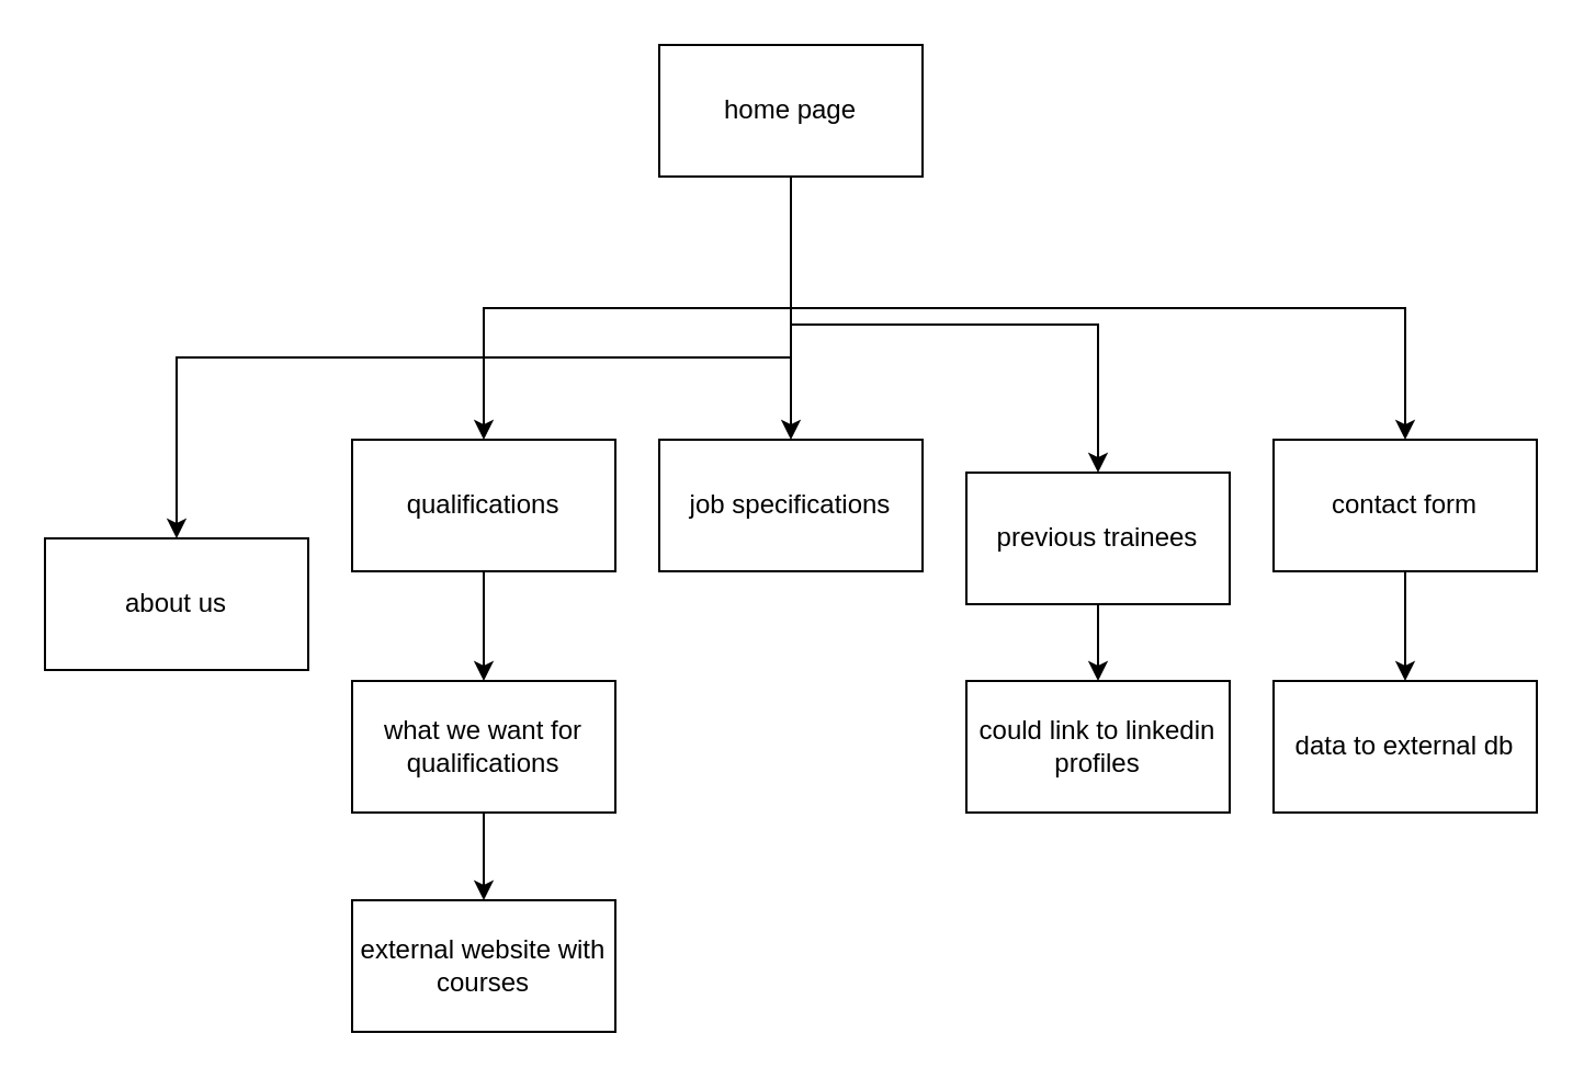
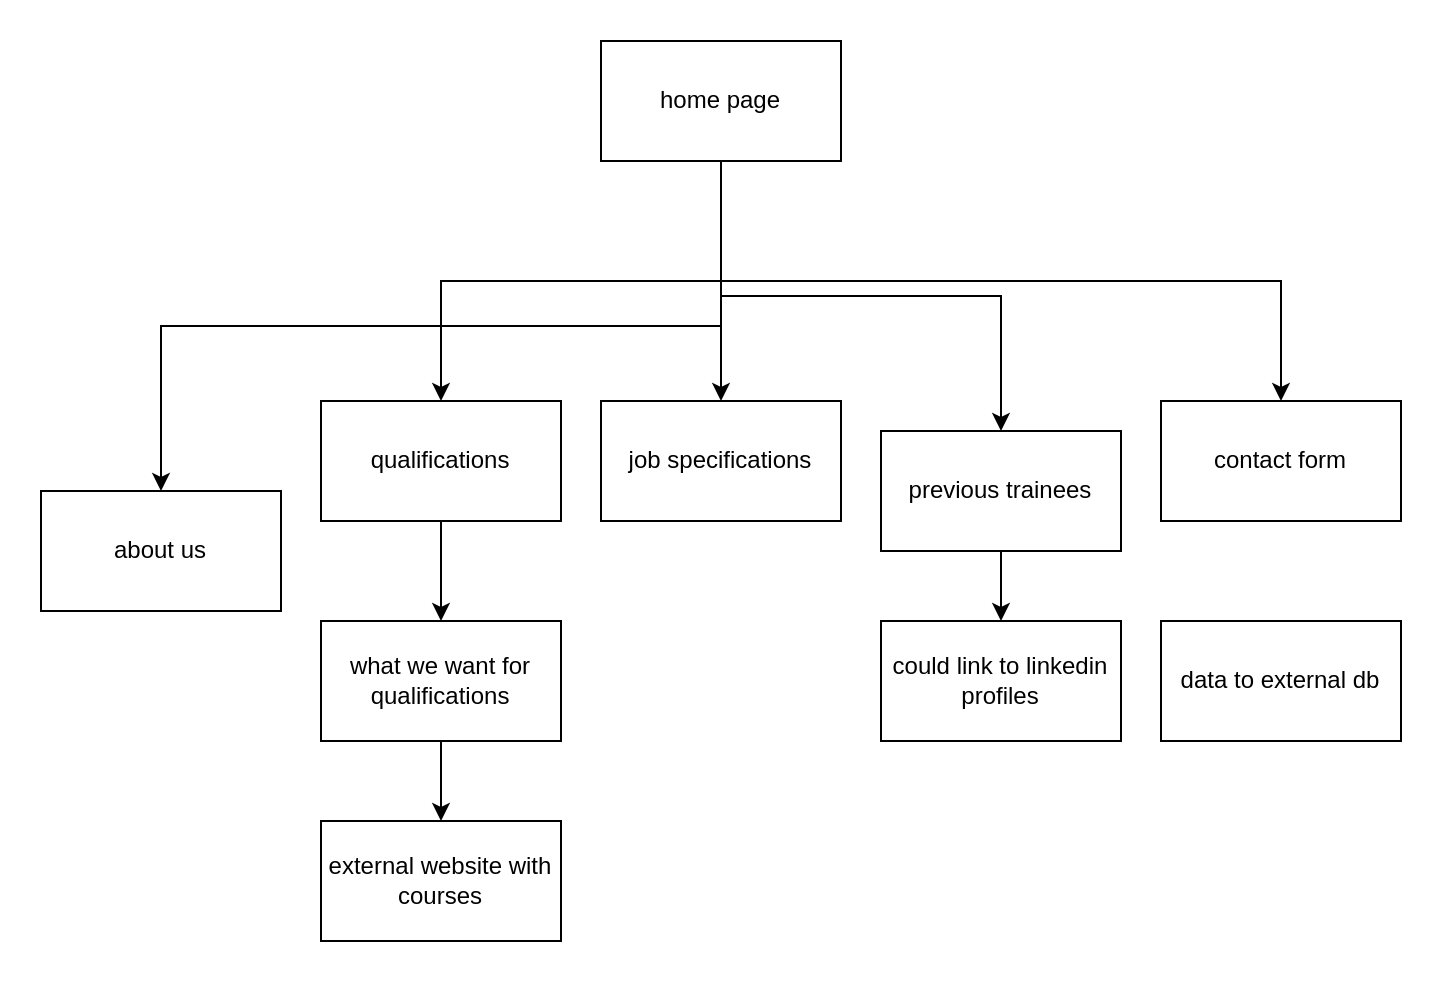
- <mxCell id="11" style="edgeStyle=orthogonalEdgeStyle;rounded=0;orthogonalLoop=1;jettySize=auto;html=1;exitX=0.5;exitY=1;exitDx=0;exitDy=0;entryX=0.5;entryY=0;entryDx=0;entryDy=0;" edge="1" parent="1" source="12" target="16"><mxGeometry relative="1" as="geometry" /></mxCell>
